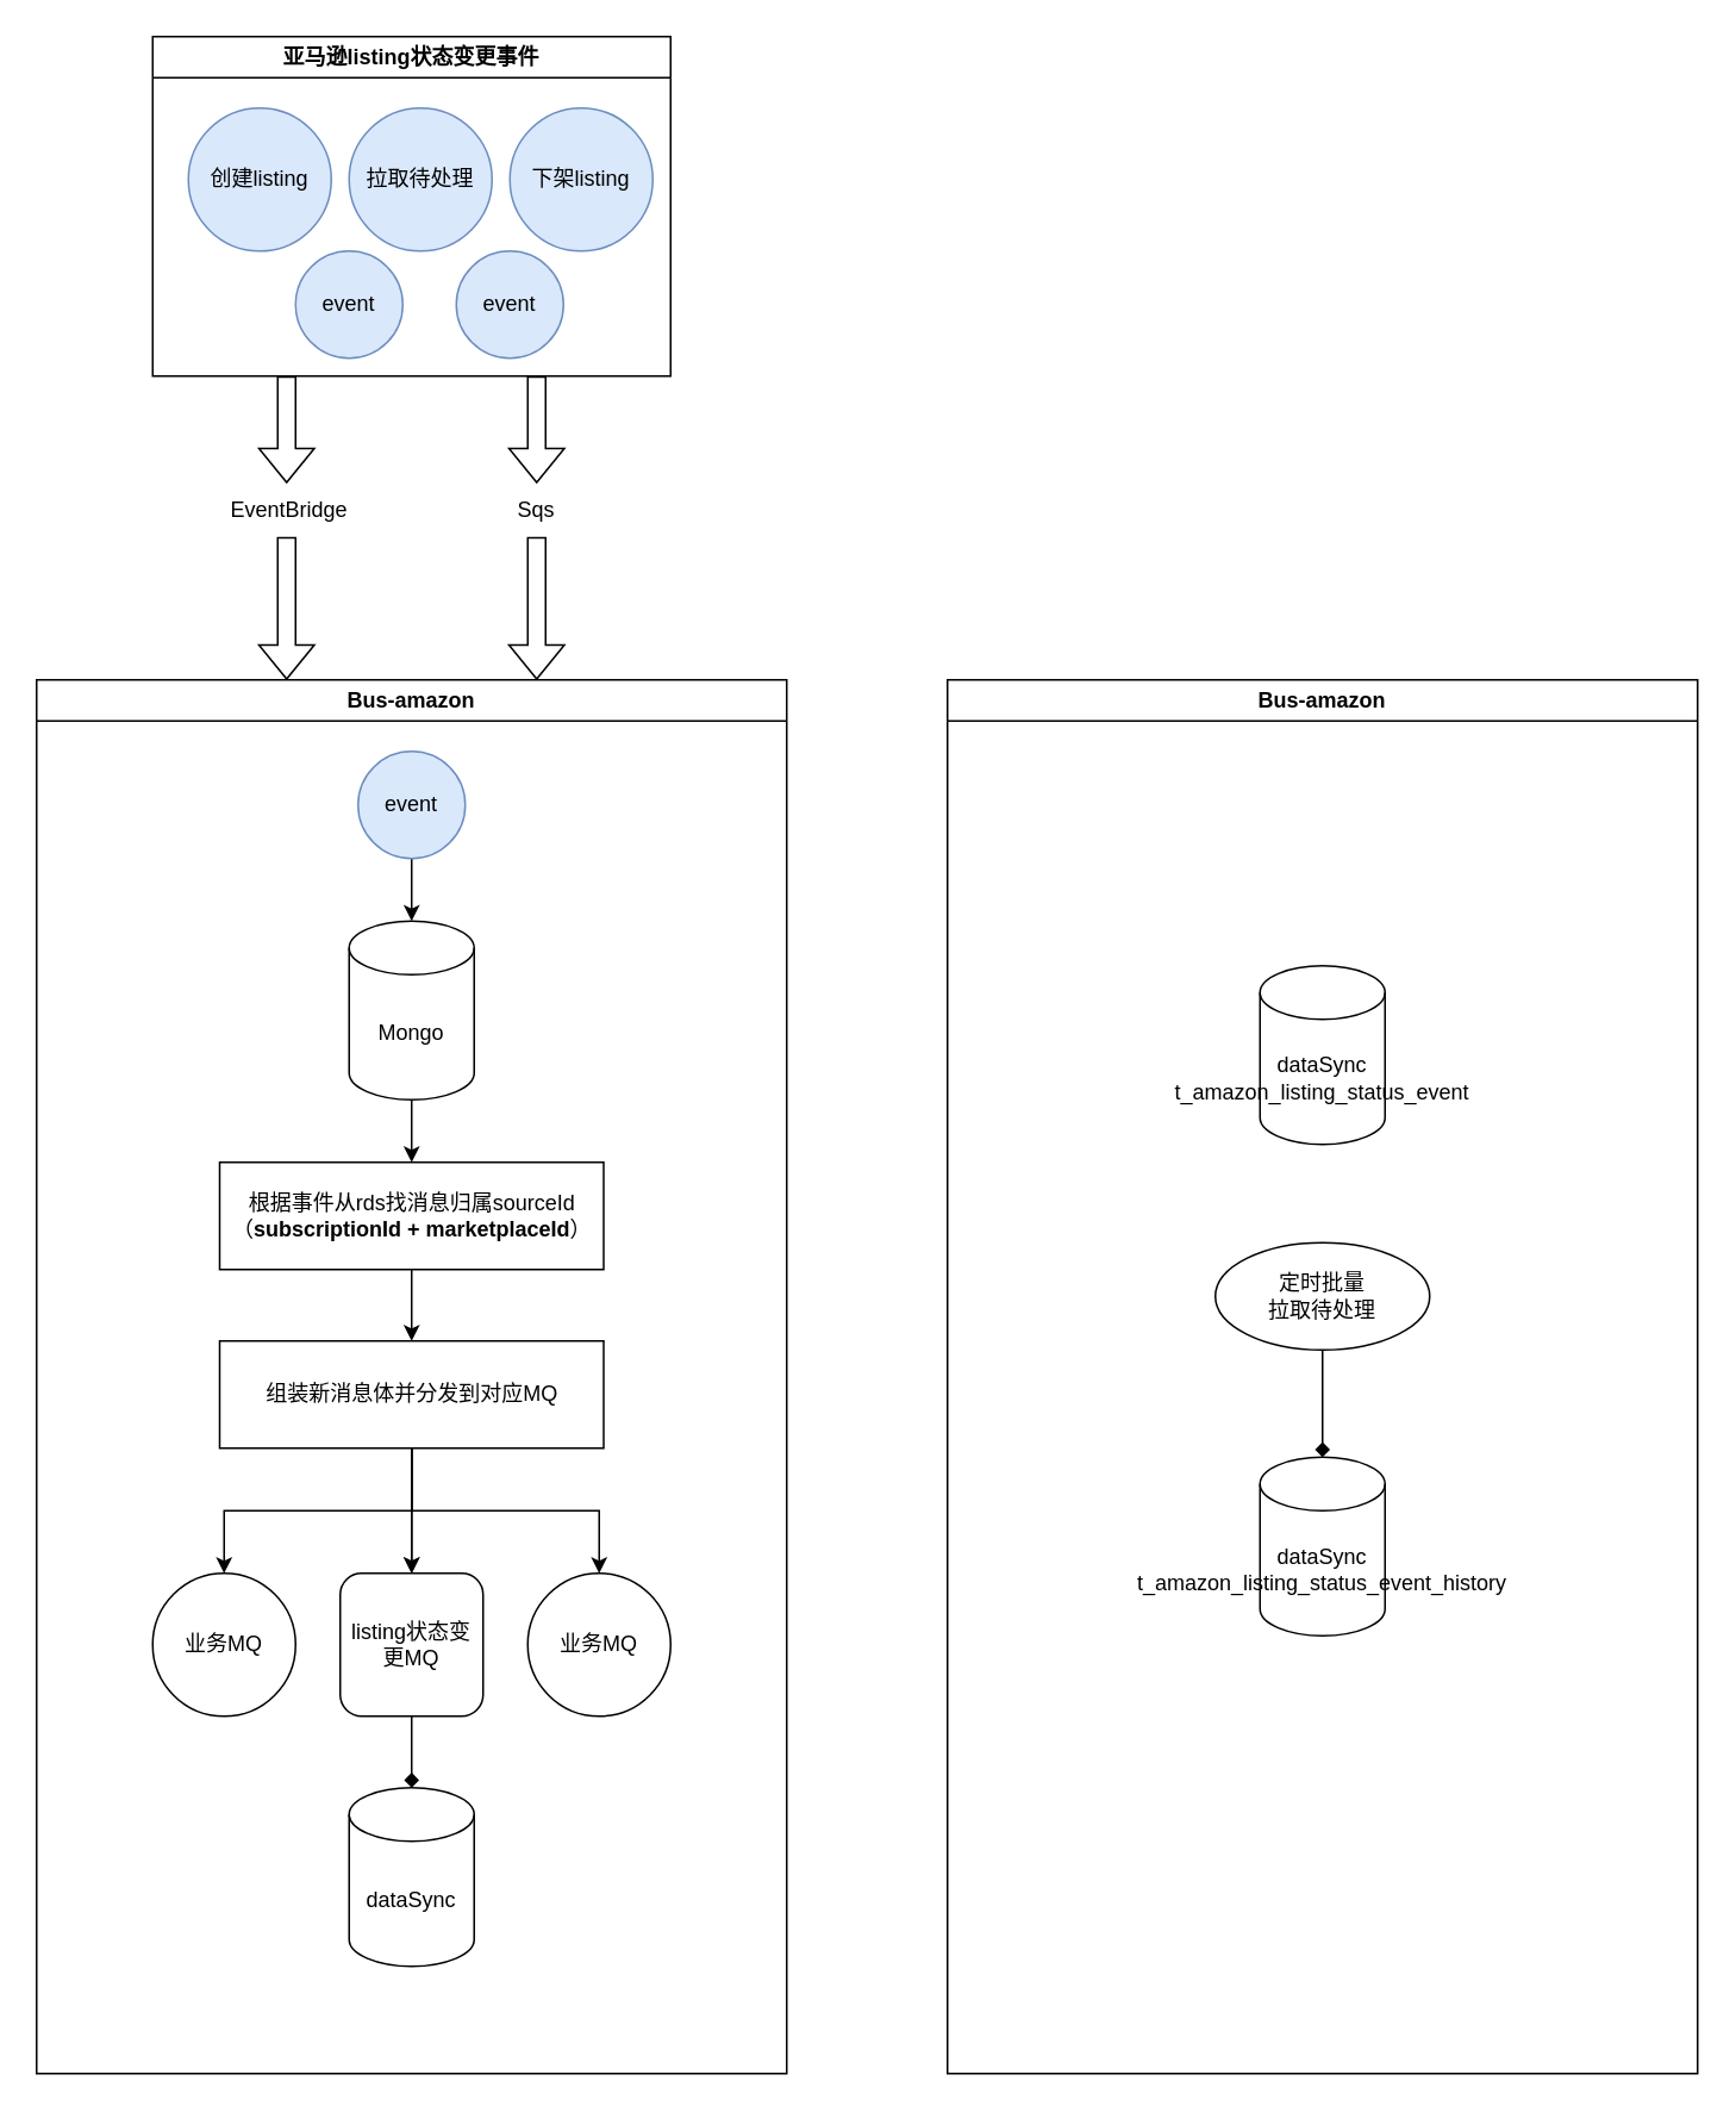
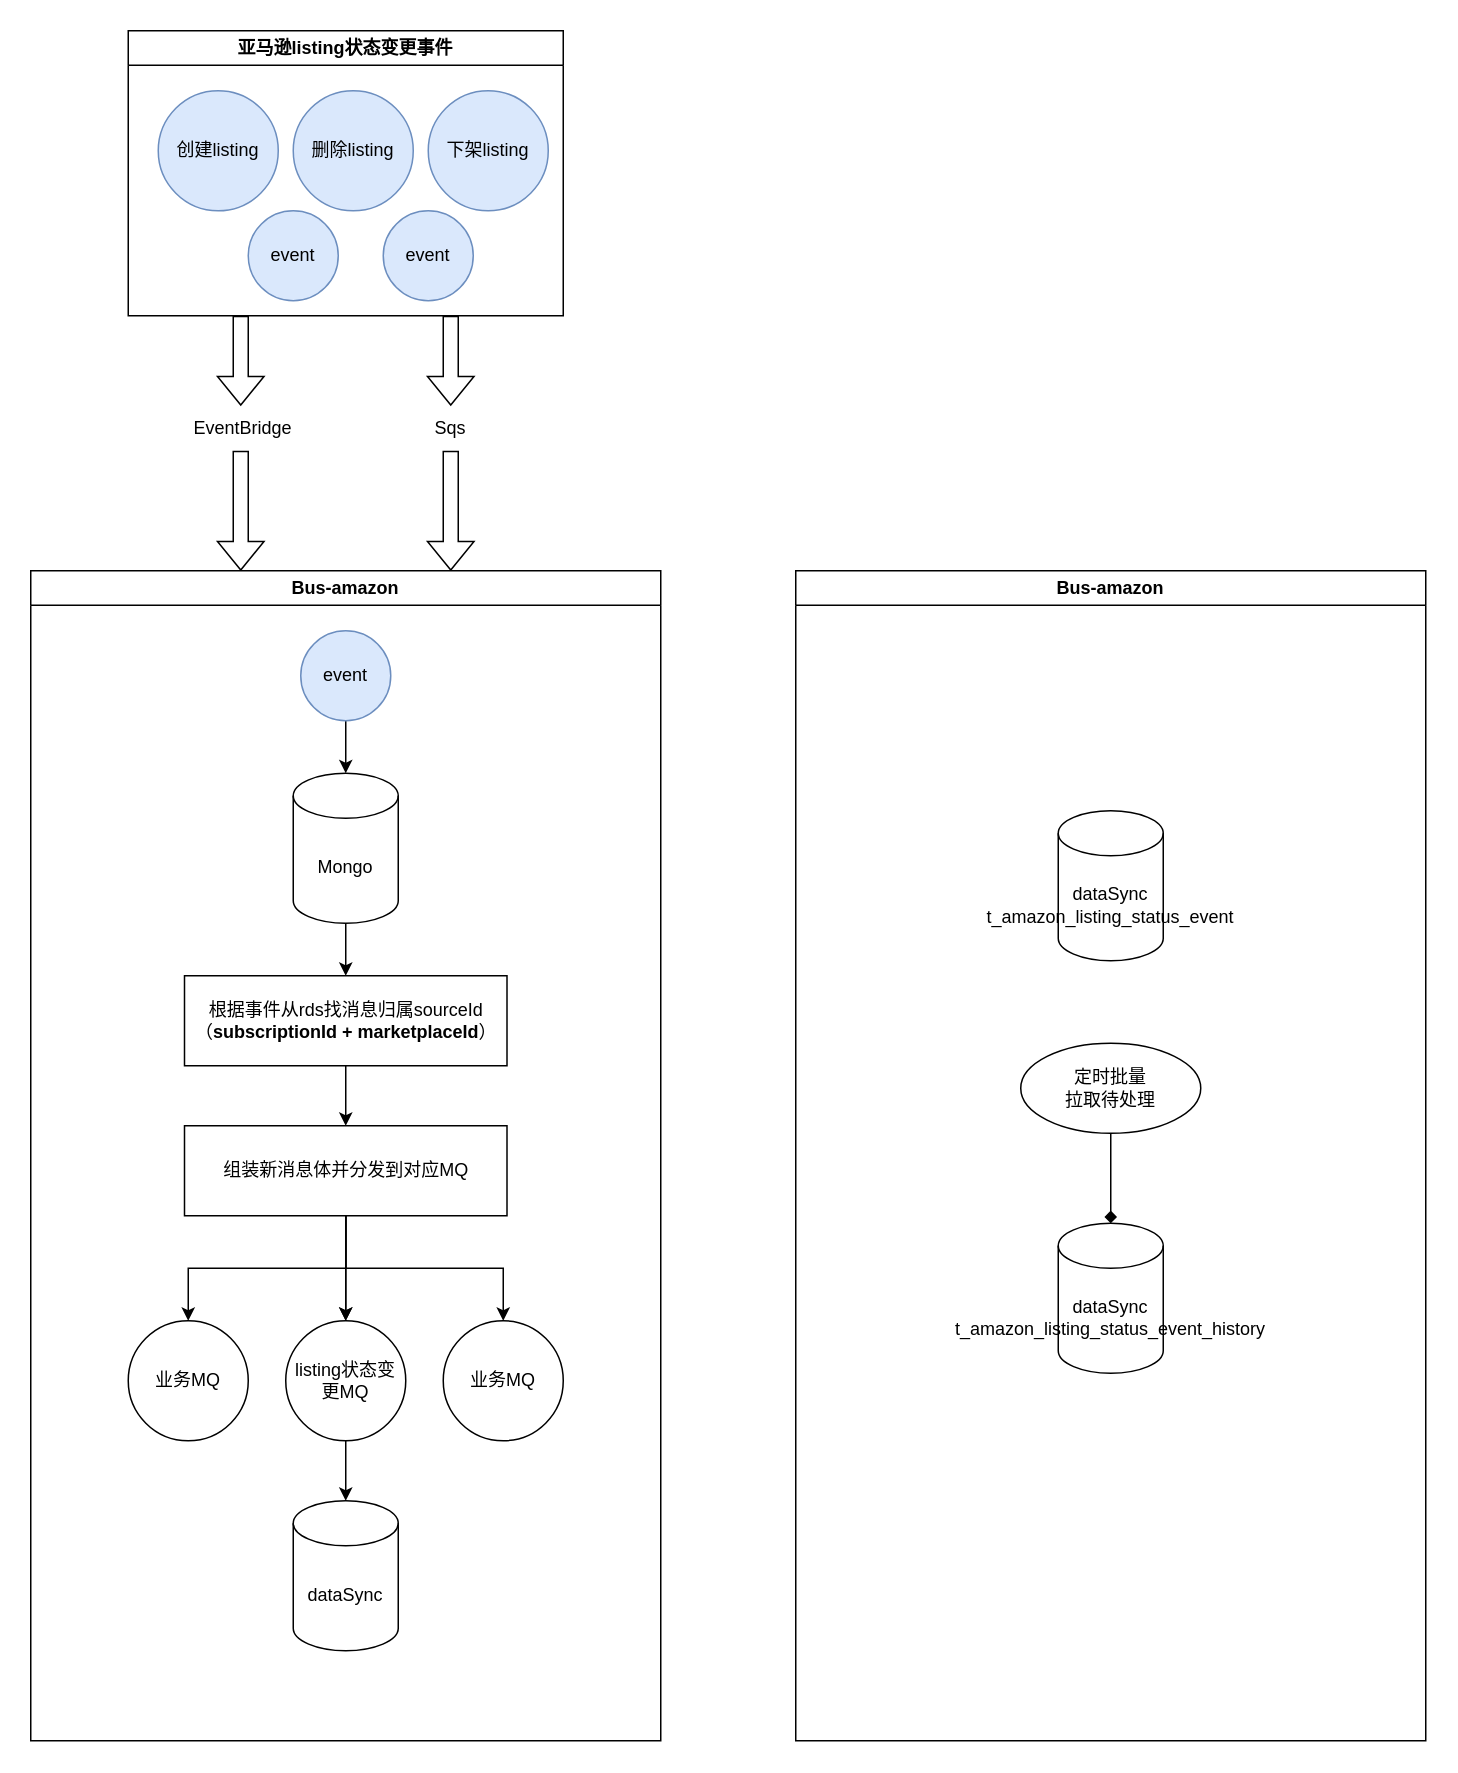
- <mxCell id="4" value="拉取待处理" style="ellipse;whiteSpace=wrap;html=1;aspect=fixed;fillColor=#dae8fc;strokeColor=#6c8ebf;" parent="2" vertex="1"><mxGeometry x="110" y="40" width="80" height="80" as="geometry" /></mxCell>
+ <mxCell id="4" value="删除listing" style="ellipse;whiteSpace=wrap;html=1;aspect=fixed;fillColor=#dae8fc;strokeColor=#6c8ebf;" parent="2" vertex="1"><mxGeometry x="110" y="40" width="80" height="80" as="geometry" /></mxCell>
- <mxCell id="27" value="listing状态变更MQ" style="whiteSpace=wrap;html=1;rounded=1;" vertex="1" parent="14"><mxGeometry x="170" y="500" width="80" height="80" as="geometry" /></mxCell>
+ <mxCell id="27" value="listing状态变更MQ" style="ellipse;whiteSpace=wrap;html=1;rounded=0;" vertex="1" parent="14"><mxGeometry x="170" y="500" width="80" height="80" as="geometry" /></mxCell>
- <mxCell id="26" style="edgeStyle=orthogonalEdgeStyle;rounded=0;orthogonalLoop=1;jettySize=auto;html=1;endArrow=diamond;" edge="1" parent="14" source="27" target="30"><mxGeometry relative="1" as="geometry" /></mxCell>
+ <mxCell id="26" style="edgeStyle=orthogonalEdgeStyle;rounded=0;orthogonalLoop=1;jettySize=auto;html=1;" edge="1" parent="14" source="27" target="30"><mxGeometry relative="1" as="geometry" /></mxCell>
